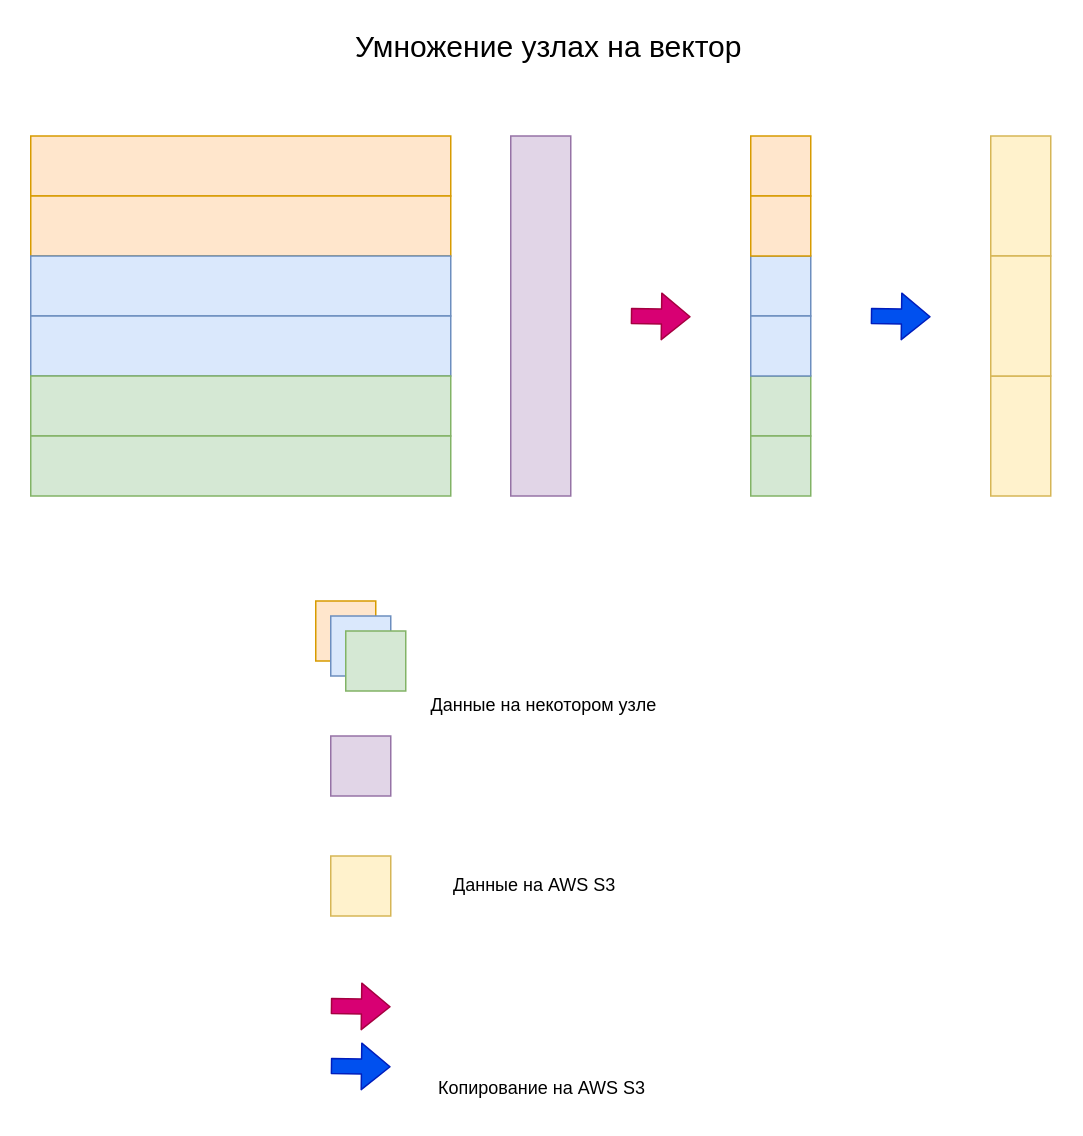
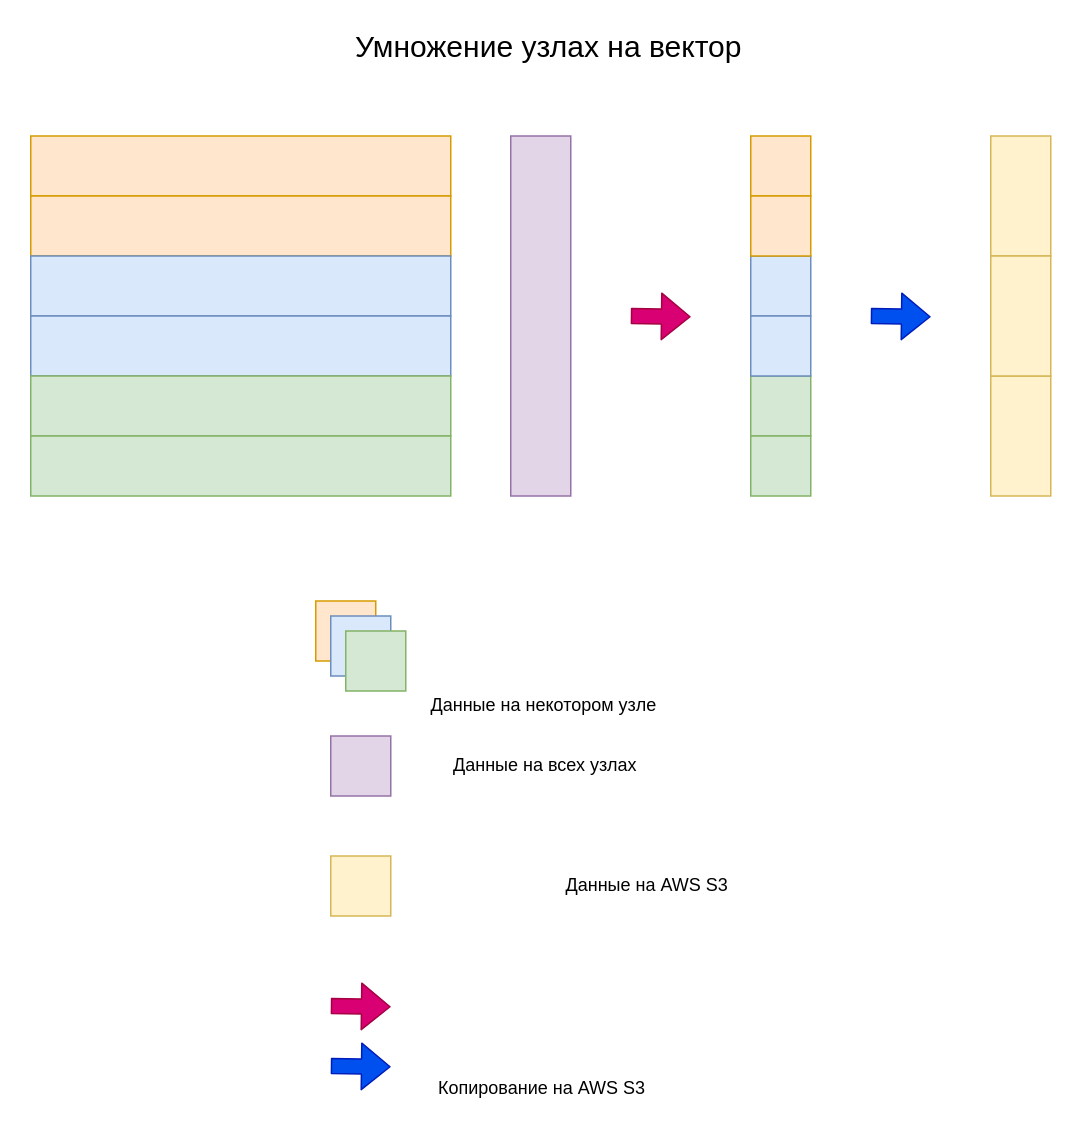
+ <mxCell id="22" value="Данные на всех узлах" style="text;html=1;align=left;verticalAlign=middle;resizable=0;points=[];autosize=1;" vertex="1" parent="1"><mxGeometry x="300" y="500" width="140" height="20" as="geometry" /></mxCell>
- <mxCell id="32" value="Данные на AWS S3" style="text;html=1;align=left;verticalAlign=middle;resizable=0;points=[];autosize=1;" vertex="1" parent="1"><mxGeometry x="300" y="580" width="120" height="20" as="geometry" /></mxCell>
+ <mxCell id="32" value="Данные на AWS S3" style="text;html=1;align=left;verticalAlign=middle;resizable=0;points=[];autosize=1;" vertex="1" parent="1"><mxGeometry x="375" y="580" width="120" height="20" as="geometry" /></mxCell>
